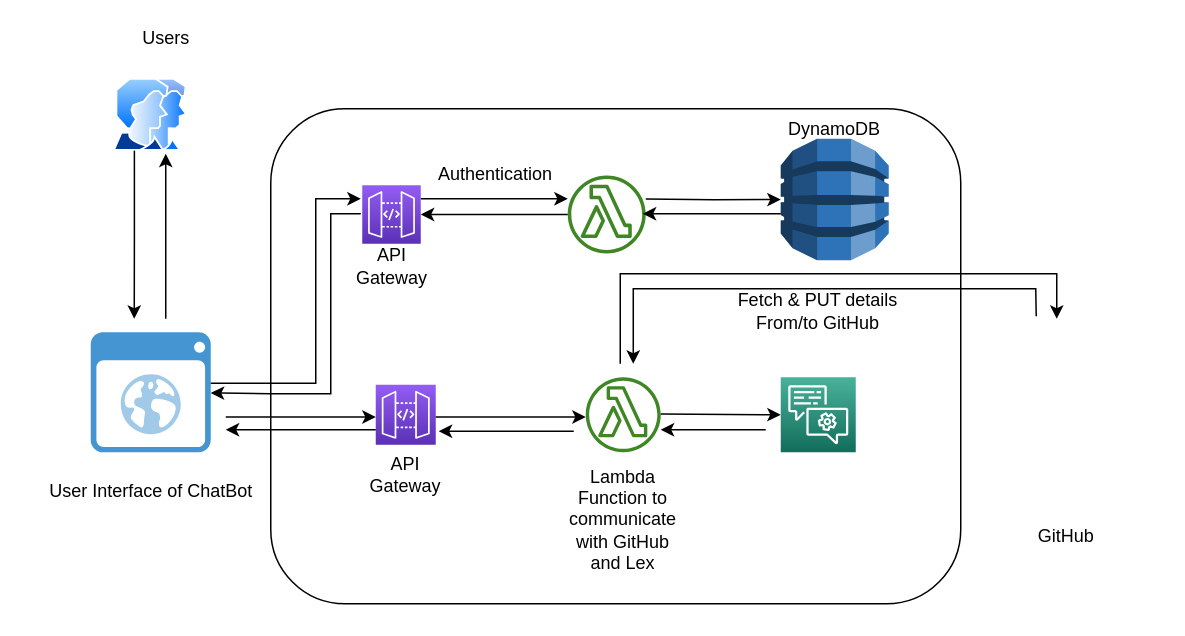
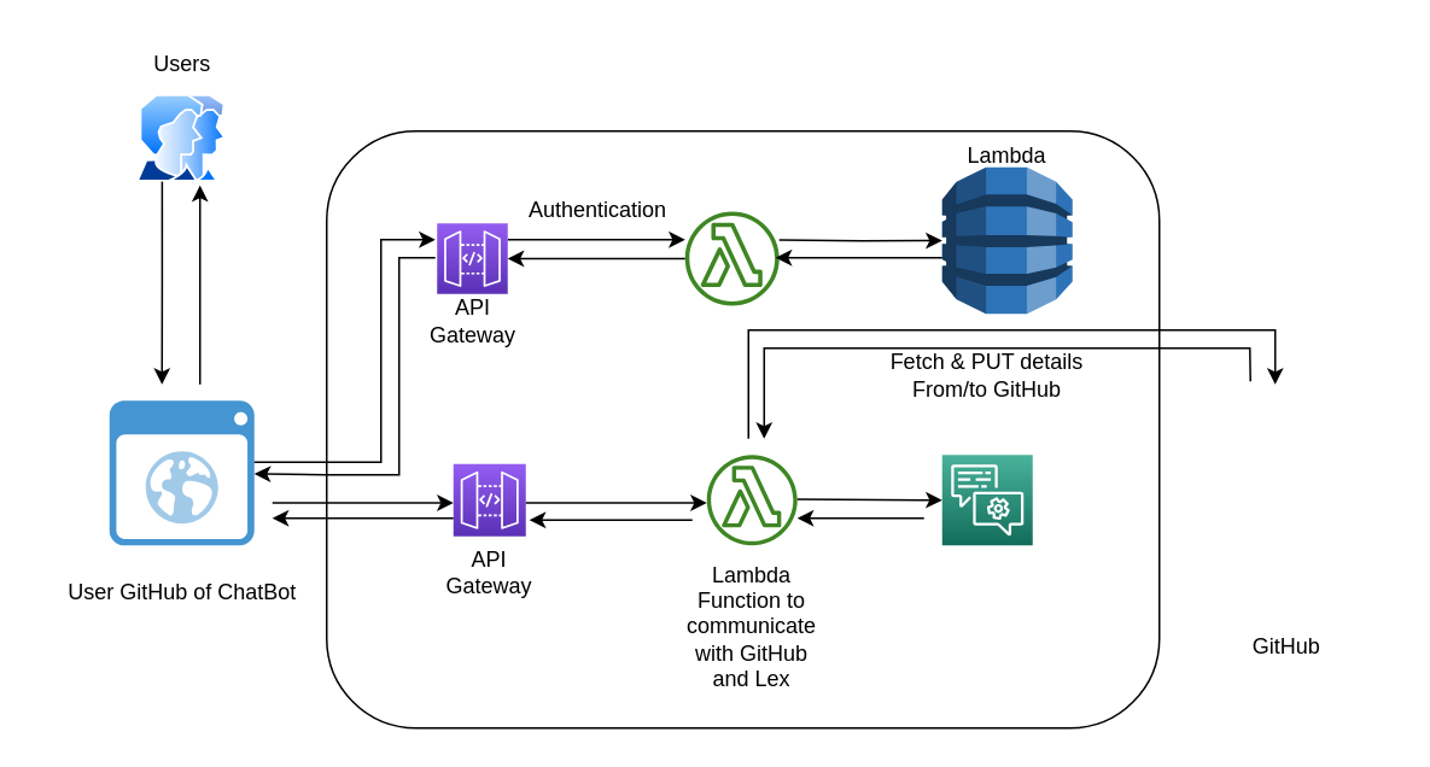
- <mxCell id="25" value="Users" style="text;html=1;align=center;verticalAlign=middle;resizable=0;points=[];autosize=1;strokeColor=none;fillColor=none;" vertex="1" parent="1"><mxGeometry x="85" y="10" width="50" height="30" as="geometry" /></mxCell>
+ <mxCell id="25" value="Users" style="text;html=1;align=center;verticalAlign=middle;resizable=0;points=[];autosize=1;strokeColor=none;fillColor=none;" vertex="1" parent="1"><mxGeometry x="75" y="20" width="50" height="30" as="geometry" /></mxCell>
- <mxCell id="31" value="DynamoDB" style="text;html=1;strokeColor=none;fillColor=none;align=center;verticalAlign=middle;whiteSpace=wrap;rounded=0;" vertex="1" parent="1"><mxGeometry x="526" y="70.5" width="60" height="30" as="geometry" /></mxCell>
+ <mxCell id="31" value="Lambda" style="text;html=1;strokeColor=none;fillColor=none;align=center;verticalAlign=middle;whiteSpace=wrap;rounded=0;" vertex="1" parent="1"><mxGeometry x="526" y="70.5" width="60" height="30" as="geometry" /></mxCell>
- <mxCell id="24" value="User Interface of ChatBot" style="text;html=1;align=center;verticalAlign=middle;resizable=0;points=[];autosize=1;strokeColor=none;fillColor=none;" vertex="1" parent="1"><mxGeometry x="20" y="312" width="160" height="30" as="geometry" /></mxCell>
+ <mxCell id="24" value="User GitHub of ChatBot" style="text;html=1;align=center;verticalAlign=middle;resizable=0;points=[];autosize=1;strokeColor=none;fillColor=none;" vertex="1" parent="1"><mxGeometry x="20" y="312" width="160" height="30" as="geometry" /></mxCell>
